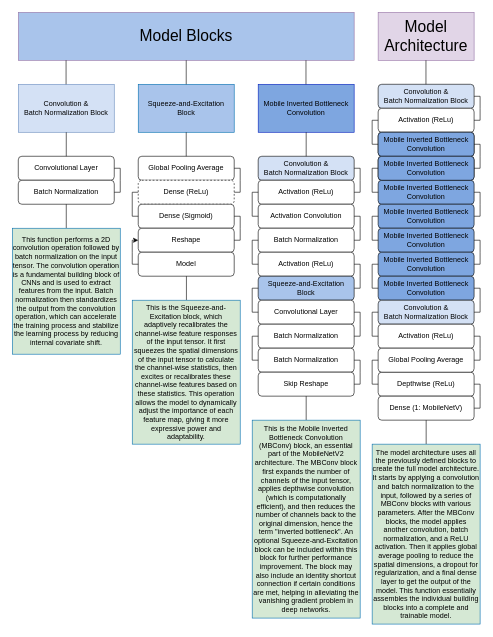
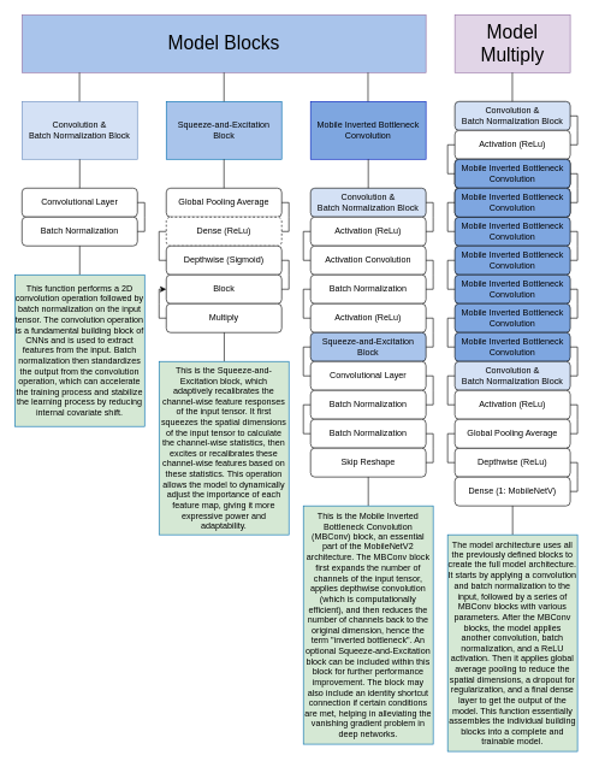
- <mxCell id="59" value="&lt;font style=&quot;font-size: 26px;&quot;&gt;Model Architecture&lt;/font&gt;" style="rounded=0;whiteSpace=wrap;html=1;fillColor=#e1d5e7;strokeColor=#9673a6;" vertex="1" parent="1"><mxGeometry x="630" y="20" width="160" height="80" as="geometry" /></mxCell>
+ <mxCell id="59" value="&lt;font style=&quot;font-size: 26px;&quot;&gt;Model Multiply&lt;/font&gt;" style="rounded=0;whiteSpace=wrap;html=1;fillColor=#e1d5e7;strokeColor=#9673a6;" vertex="1" parent="1"><mxGeometry x="630" y="20" width="160" height="80" as="geometry" /></mxCell>
- <mxCell id="14" value="Dense (Sigmoid)" style="rounded=1;whiteSpace=wrap;html=1;" vertex="1" parent="1"><mxGeometry x="230" y="340" width="160" height="40" as="geometry" /></mxCell>
+ <mxCell id="14" value="Depthwise (Sigmoid)" style="rounded=1;whiteSpace=wrap;html=1;" vertex="1" parent="1"><mxGeometry x="230" y="340" width="160" height="40" as="geometry" /></mxCell>
- <mxCell id="15" value="Reshape" style="rounded=1;whiteSpace=wrap;html=1;" vertex="1" parent="1"><mxGeometry x="230" y="380" width="160" height="40" as="geometry" /></mxCell>
+ <mxCell id="15" value="Block" style="rounded=1;whiteSpace=wrap;html=1;" vertex="1" parent="1"><mxGeometry x="230" y="380" width="160" height="40" as="geometry" /></mxCell>
- <mxCell id="16" value="Model" style="rounded=1;whiteSpace=wrap;html=1;" vertex="1" parent="1"><mxGeometry x="230" y="420" width="160" height="40" as="geometry" /></mxCell>
+ <mxCell id="16" value="Multiply" style="rounded=1;whiteSpace=wrap;html=1;" vertex="1" parent="1"><mxGeometry x="230" y="420" width="160" height="40" as="geometry" /></mxCell>
